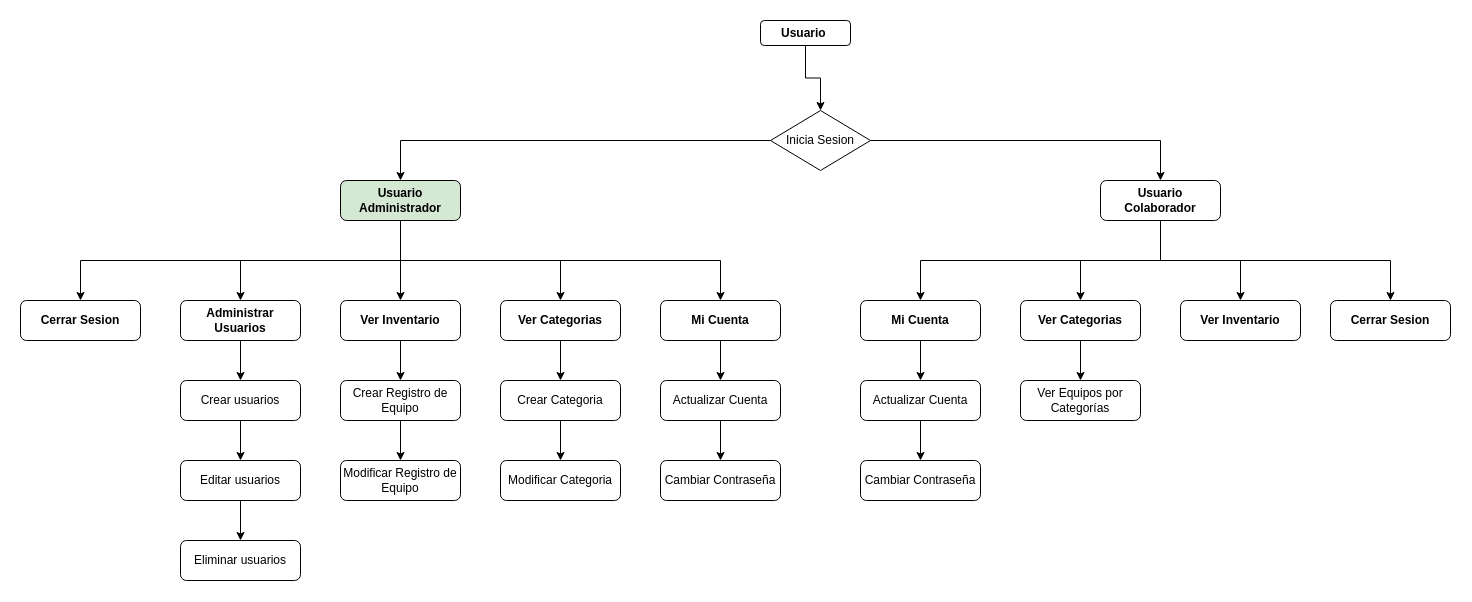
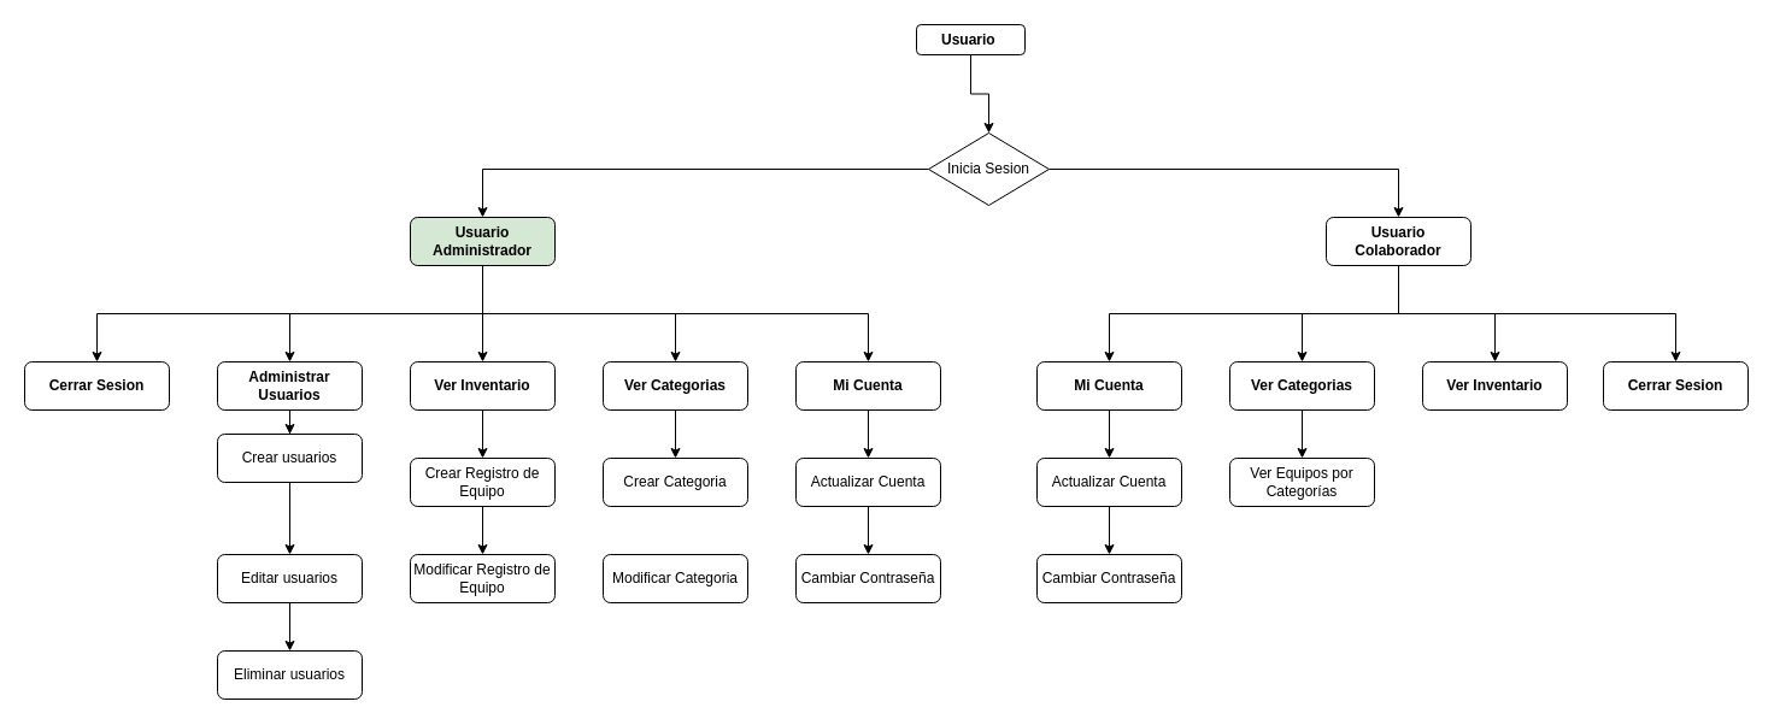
- <mxCell id="42" value="Crear usuarios" style="rounded=1;whiteSpace=wrap;html=1;fontSize=12;glass=0;strokeWidth=1;shadow=0;" parent="1" vertex="1"><mxGeometry x="180" y="380" width="120" height="40" as="geometry" /></mxCell>
+ <mxCell id="42" value="Crear usuarios" style="rounded=1;whiteSpace=wrap;html=1;fontSize=12;glass=0;strokeWidth=1;shadow=0;" parent="1" vertex="1"><mxGeometry x="180" y="360" width="120" height="40" as="geometry" /></mxCell>
- <mxCell id="21" value="" style="edgeStyle=orthogonalEdgeStyle;rounded=0;orthogonalLoop=1;jettySize=auto;html=1;" parent="1" source="22" target="23" edge="1"><mxGeometry relative="1" as="geometry" /></mxCell>
